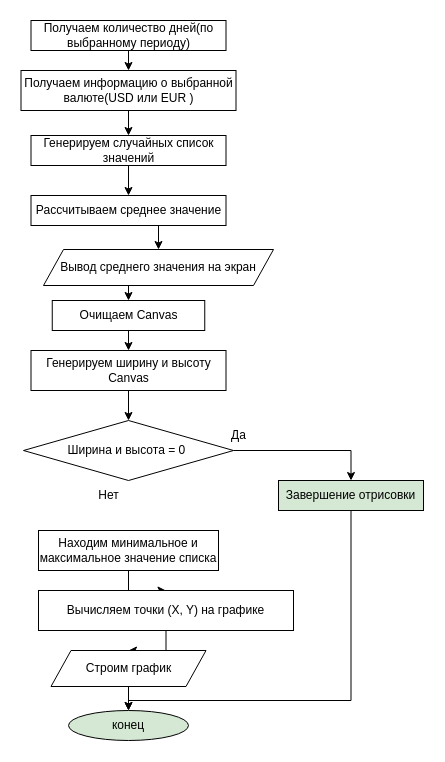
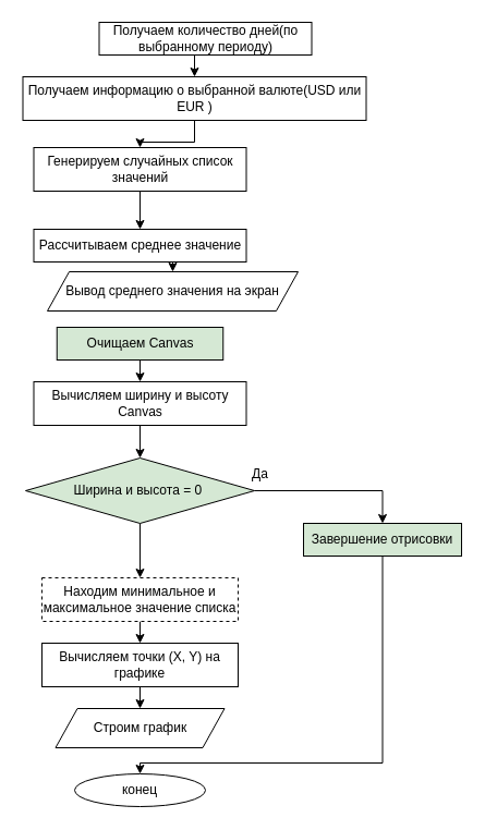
- <mxCell id="3" value="Получаем количество дней(по выбранному периоду)" style="rounded=0;whiteSpace=wrap;html=1;" parent="1" vertex="1"><mxGeometry x="30.5" y="20" width="195" height="30" as="geometry" /></mxCell>
+ <mxCell id="3" value="Получаем количество дней(по выбранному периоду)" style="rounded=0;whiteSpace=wrap;html=1;" parent="1" vertex="1"><mxGeometry x="90.5" y="20" width="195" height="30" as="geometry" /></mxCell>
- <mxCell id="5" value="Получаем информацию о выбранной валюте(USD или EUR )" style="rounded=0;whiteSpace=wrap;html=1;" parent="1" vertex="1"><mxGeometry x="20.5" y="70" width="215" height="40" as="geometry" /></mxCell>
+ <mxCell id="5" value="Получаем информацию о выбранной валюте(USD или EUR )" style="rounded=0;whiteSpace=wrap;html=1;" parent="1" vertex="1"><mxGeometry x="20.5" y="70" width="315" height="40" as="geometry" /></mxCell>
- <mxCell id="7" value="Генерируем случайных список значений" style="rounded=0;whiteSpace=wrap;html=1;" parent="1" vertex="1"><mxGeometry x="30.5" y="135" width="195" height="30" as="geometry" /></mxCell>
+ <mxCell id="7" value="Генерируем случайных список значений" style="rounded=0;whiteSpace=wrap;html=1;" parent="1" vertex="1"><mxGeometry x="30.5" y="135" width="195" height="40" as="geometry" /></mxCell>
- <mxCell id="9" value="Рассчитываем среднее значение" style="rounded=0;whiteSpace=wrap;html=1;" parent="1" vertex="1"><mxGeometry x="30.5" y="195" width="195" height="30" as="geometry" /></mxCell>
+ <mxCell id="9" value="Рассчитываем среднее значение" style="rounded=0;whiteSpace=wrap;html=1;" parent="1" vertex="1"><mxGeometry x="30.5" y="210" width="195" height="30" as="geometry" /></mxCell>
- <mxCell id="10" style="edgeStyle=orthogonalEdgeStyle;rounded=0;orthogonalLoop=1;jettySize=auto;html=1;exitX=0.5;exitY=1;exitDx=0;exitDy=0;entryX=0.5;entryY=0;entryDx=0;entryDy=0;" parent="1" source="11" target="13" edge="1"><mxGeometry relative="1" as="geometry" /></mxCell>
- <mxCell id="13" value="Очищаем Canvas" style="rounded=0;whiteSpace=wrap;html=1;" parent="1" vertex="1"><mxGeometry x="51.75" y="300" width="152.5" height="30" as="geometry" /></mxCell>
+ <mxCell id="13" value="Очищаем Canvas" style="rounded=0;whiteSpace=wrap;html=1;fillColor=#d5e8d4;" parent="1" vertex="1"><mxGeometry x="51.75" y="300" width="152.5" height="30" as="geometry" /></mxCell>
- <mxCell id="15" value="Генерируем ширину и высоту Canvas" style="rounded=0;whiteSpace=wrap;html=1;" parent="1" vertex="1"><mxGeometry x="30.5" y="350" width="195" height="40" as="geometry" /></mxCell>
+ <mxCell id="15" value="Вычисляем ширину и высоту Canvas" style="rounded=0;whiteSpace=wrap;html=1;" parent="1" vertex="1"><mxGeometry x="30.5" y="350" width="195" height="40" as="geometry" /></mxCell>
- <mxCell id="18" value="Ширина и высота = 0&amp;nbsp;" style="rhombus;whiteSpace=wrap;html=1;" parent="1" vertex="1"><mxGeometry x="23" y="420" width="210" height="60" as="geometry" /></mxCell>
+ <mxCell id="18" value="Ширина и высота = 0&amp;nbsp;" style="rhombus;whiteSpace=wrap;html=1;fillColor=#d5e8d4;" parent="1" vertex="1"><mxGeometry x="23" y="420" width="210" height="60" as="geometry" /></mxCell>
- <mxCell id="29" value="Нет" style="text;html=1;align=center;verticalAlign=middle;resizable=0;points=[];autosize=1;strokeColor=none;fillColor=none;" parent="1" vertex="1"><mxGeometry x="88" y="480" width="40" height="30" as="geometry" /></mxCell>
+ <mxCell id="17" style="edgeStyle=orthogonalEdgeStyle;rounded=0;orthogonalLoop=1;jettySize=auto;html=1;exitX=0.5;exitY=1;exitDx=0;exitDy=0;entryX=0.5;entryY=0;entryDx=0;entryDy=0;" parent="1" source="18" target="22" edge="1"><mxGeometry relative="1" as="geometry" /></mxCell>
- <mxCell id="22" value="Находим минимальное и максимальное значение списка" style="rounded=0;whiteSpace=wrap;html=1;" parent="1" vertex="1"><mxGeometry x="38" y="530" width="180" height="40" as="geometry" /></mxCell>
+ <mxCell id="22" value="Находим минимальное и максимальное значение списка" style="rounded=0;whiteSpace=wrap;html=1;dashed=1;" parent="1" vertex="1"><mxGeometry x="38" y="530" width="180" height="40" as="geometry" /></mxCell>
- <mxCell id="24" value="Вычисляем точки (X, Y) на графике" style="rounded=0;whiteSpace=wrap;html=1;" parent="1" vertex="1"><mxGeometry x="38" y="590" width="255" height="40" as="geometry" /></mxCell>
+ <mxCell id="24" value="Вычисляем точки (X, Y) на графике" style="rounded=0;whiteSpace=wrap;html=1;" parent="1" vertex="1"><mxGeometry x="38" y="590" width="180" height="40" as="geometry" /></mxCell>
- <mxCell id="26" style="edgeStyle=orthogonalEdgeStyle;rounded=0;orthogonalLoop=1;jettySize=auto;html=1;exitX=0.5;exitY=1;exitDx=0;exitDy=0;entryX=0.5;entryY=0;entryDx=0;entryDy=0;" parent="1" source="27" target="25" edge="1"><mxGeometry relative="1" as="geometry" /></mxCell>
- <mxCell id="25" value="конец" style="ellipse;whiteSpace=wrap;html=1;fillColor=#d5e8d4;" parent="1" vertex="1"><mxGeometry x="68" y="710" width="120" height="30" as="geometry" /></mxCell>
+ <mxCell id="25" value="конец" style="ellipse;whiteSpace=wrap;html=1;" parent="1" vertex="1"><mxGeometry x="68" y="710" width="120" height="30" as="geometry" /></mxCell>
